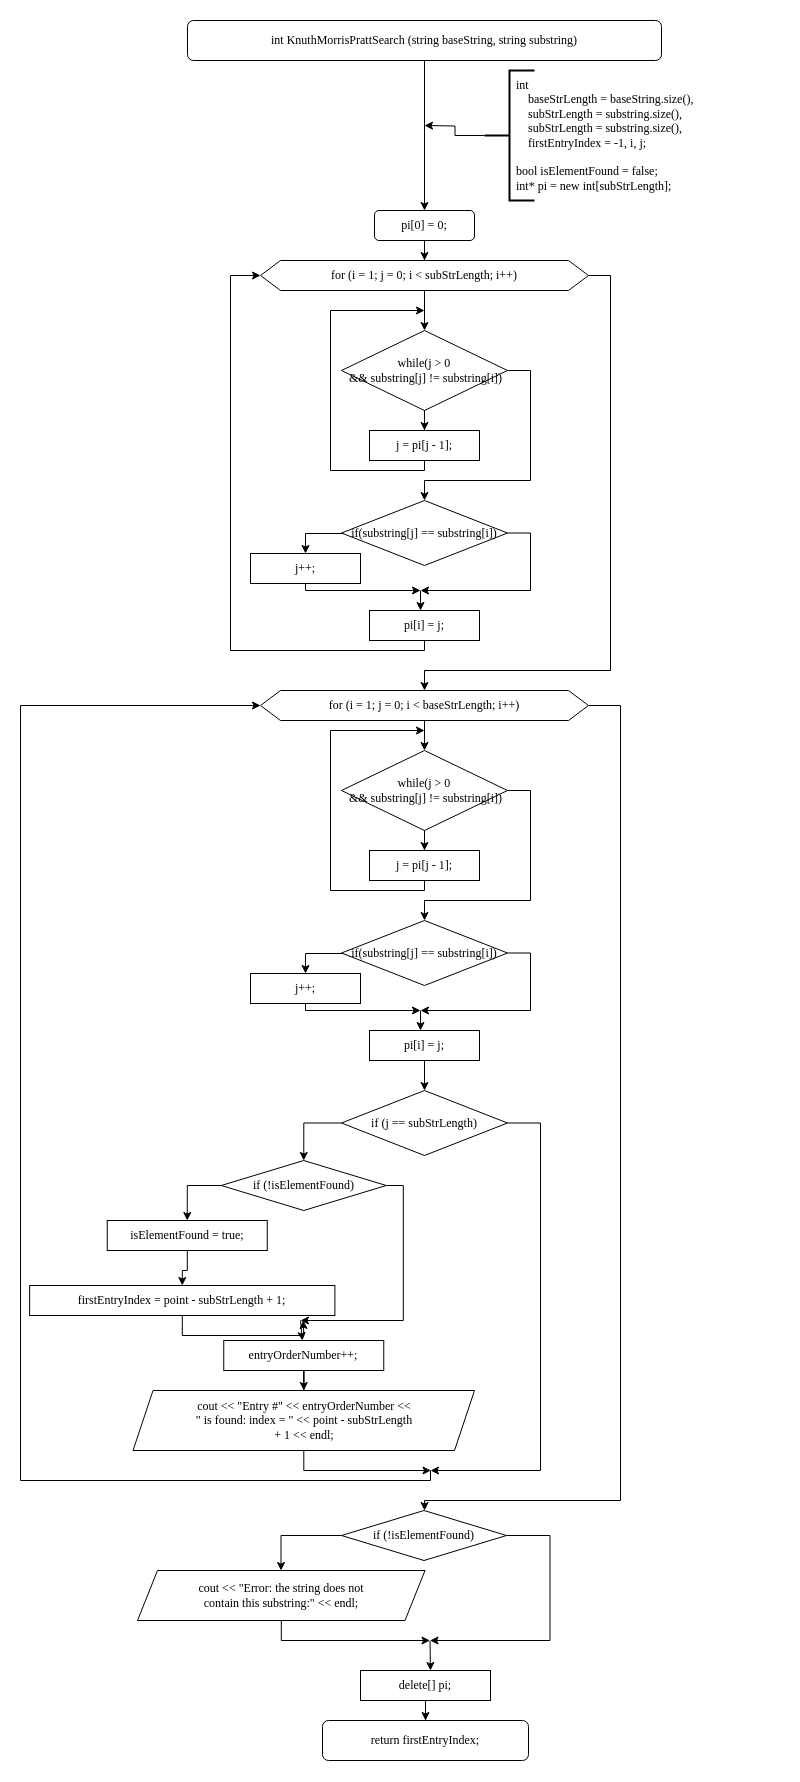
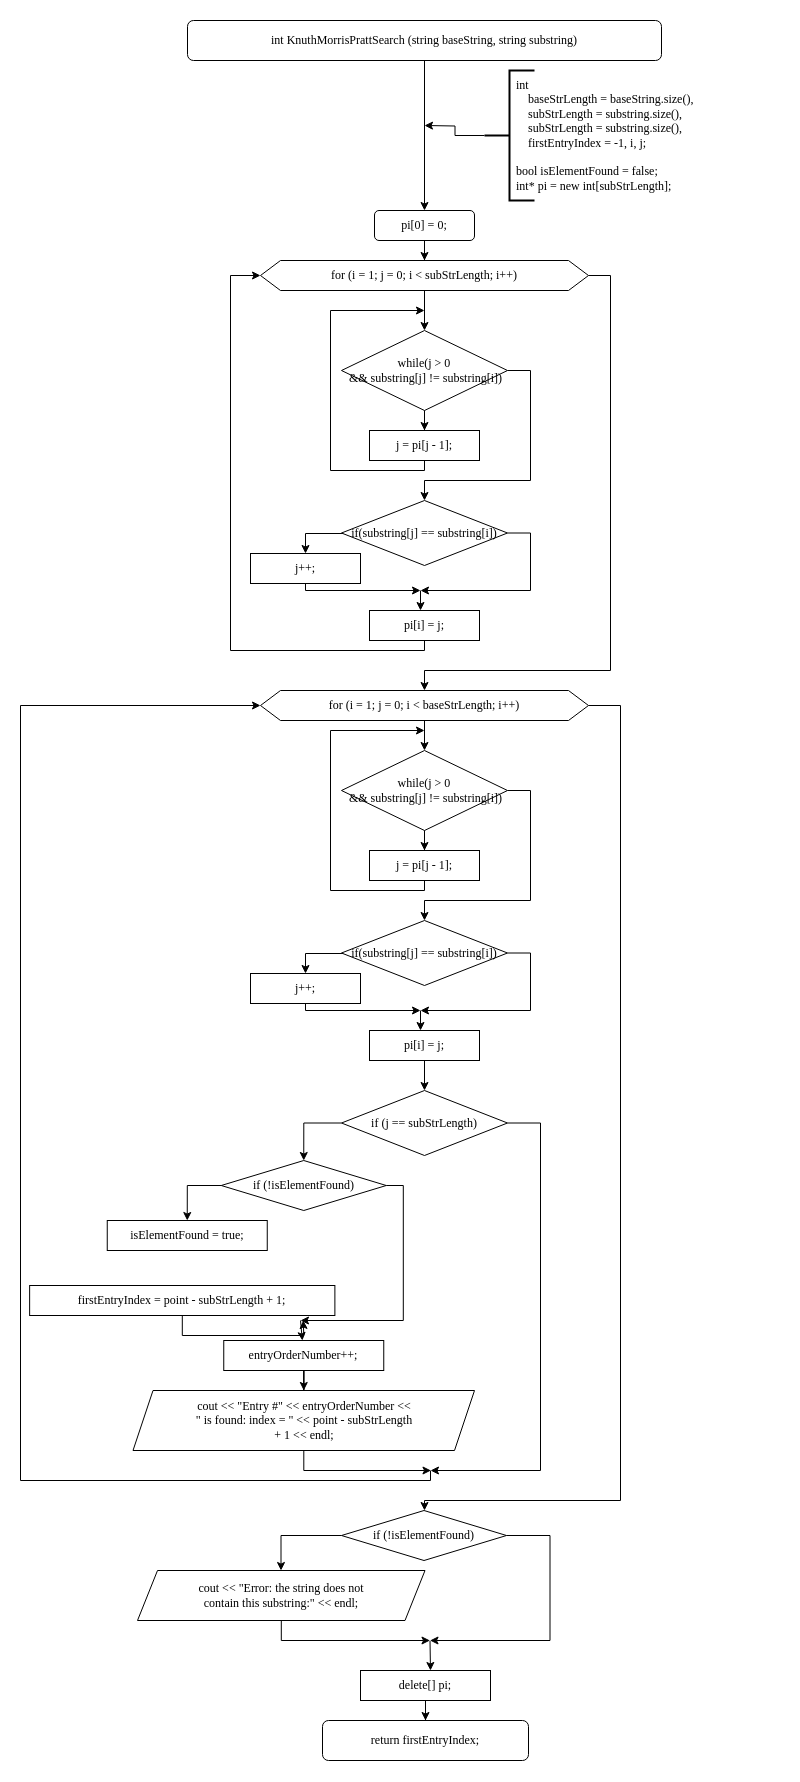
- <mxCell id="47" style="edgeStyle=orthogonalEdgeStyle;rounded=0;orthogonalLoop=1;jettySize=auto;html=1;entryX=0.5;entryY=0;entryDx=0;entryDy=0;fontFamily=Consolas;" edge="1" parent="1" source="48" target="50"><mxGeometry relative="1" as="geometry" /></mxCell>
